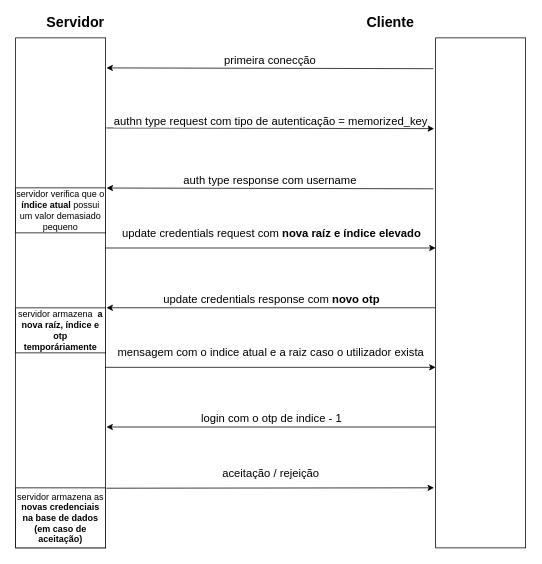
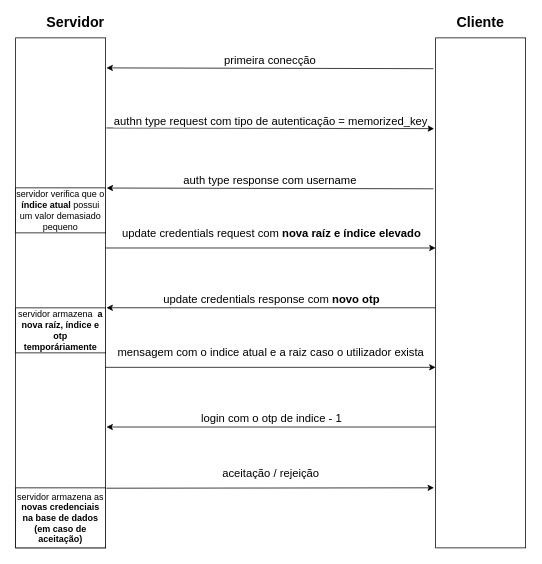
- <mxCell id="5" value="&lt;b&gt;&lt;font style=&quot;font-size: 19px&quot;&gt;Cliente&lt;/font&gt;&lt;/b&gt;" style="text;html=1;strokeColor=none;fillColor=none;align=center;verticalAlign=middle;whiteSpace=wrap;rounded=0;" parent="1" vertex="1"><mxGeometry x="485" y="20" width="70" height="20" as="geometry" /></mxCell>
+ <mxCell id="5" value="&lt;b&gt;&lt;font style=&quot;font-size: 19px&quot;&gt;Cliente&lt;/font&gt;&lt;/b&gt;" style="text;html=1;strokeColor=none;fillColor=none;align=center;verticalAlign=middle;whiteSpace=wrap;rounded=0;" parent="1" vertex="1"><mxGeometry x="605" y="20" width="70" height="20" as="geometry" /></mxCell>
